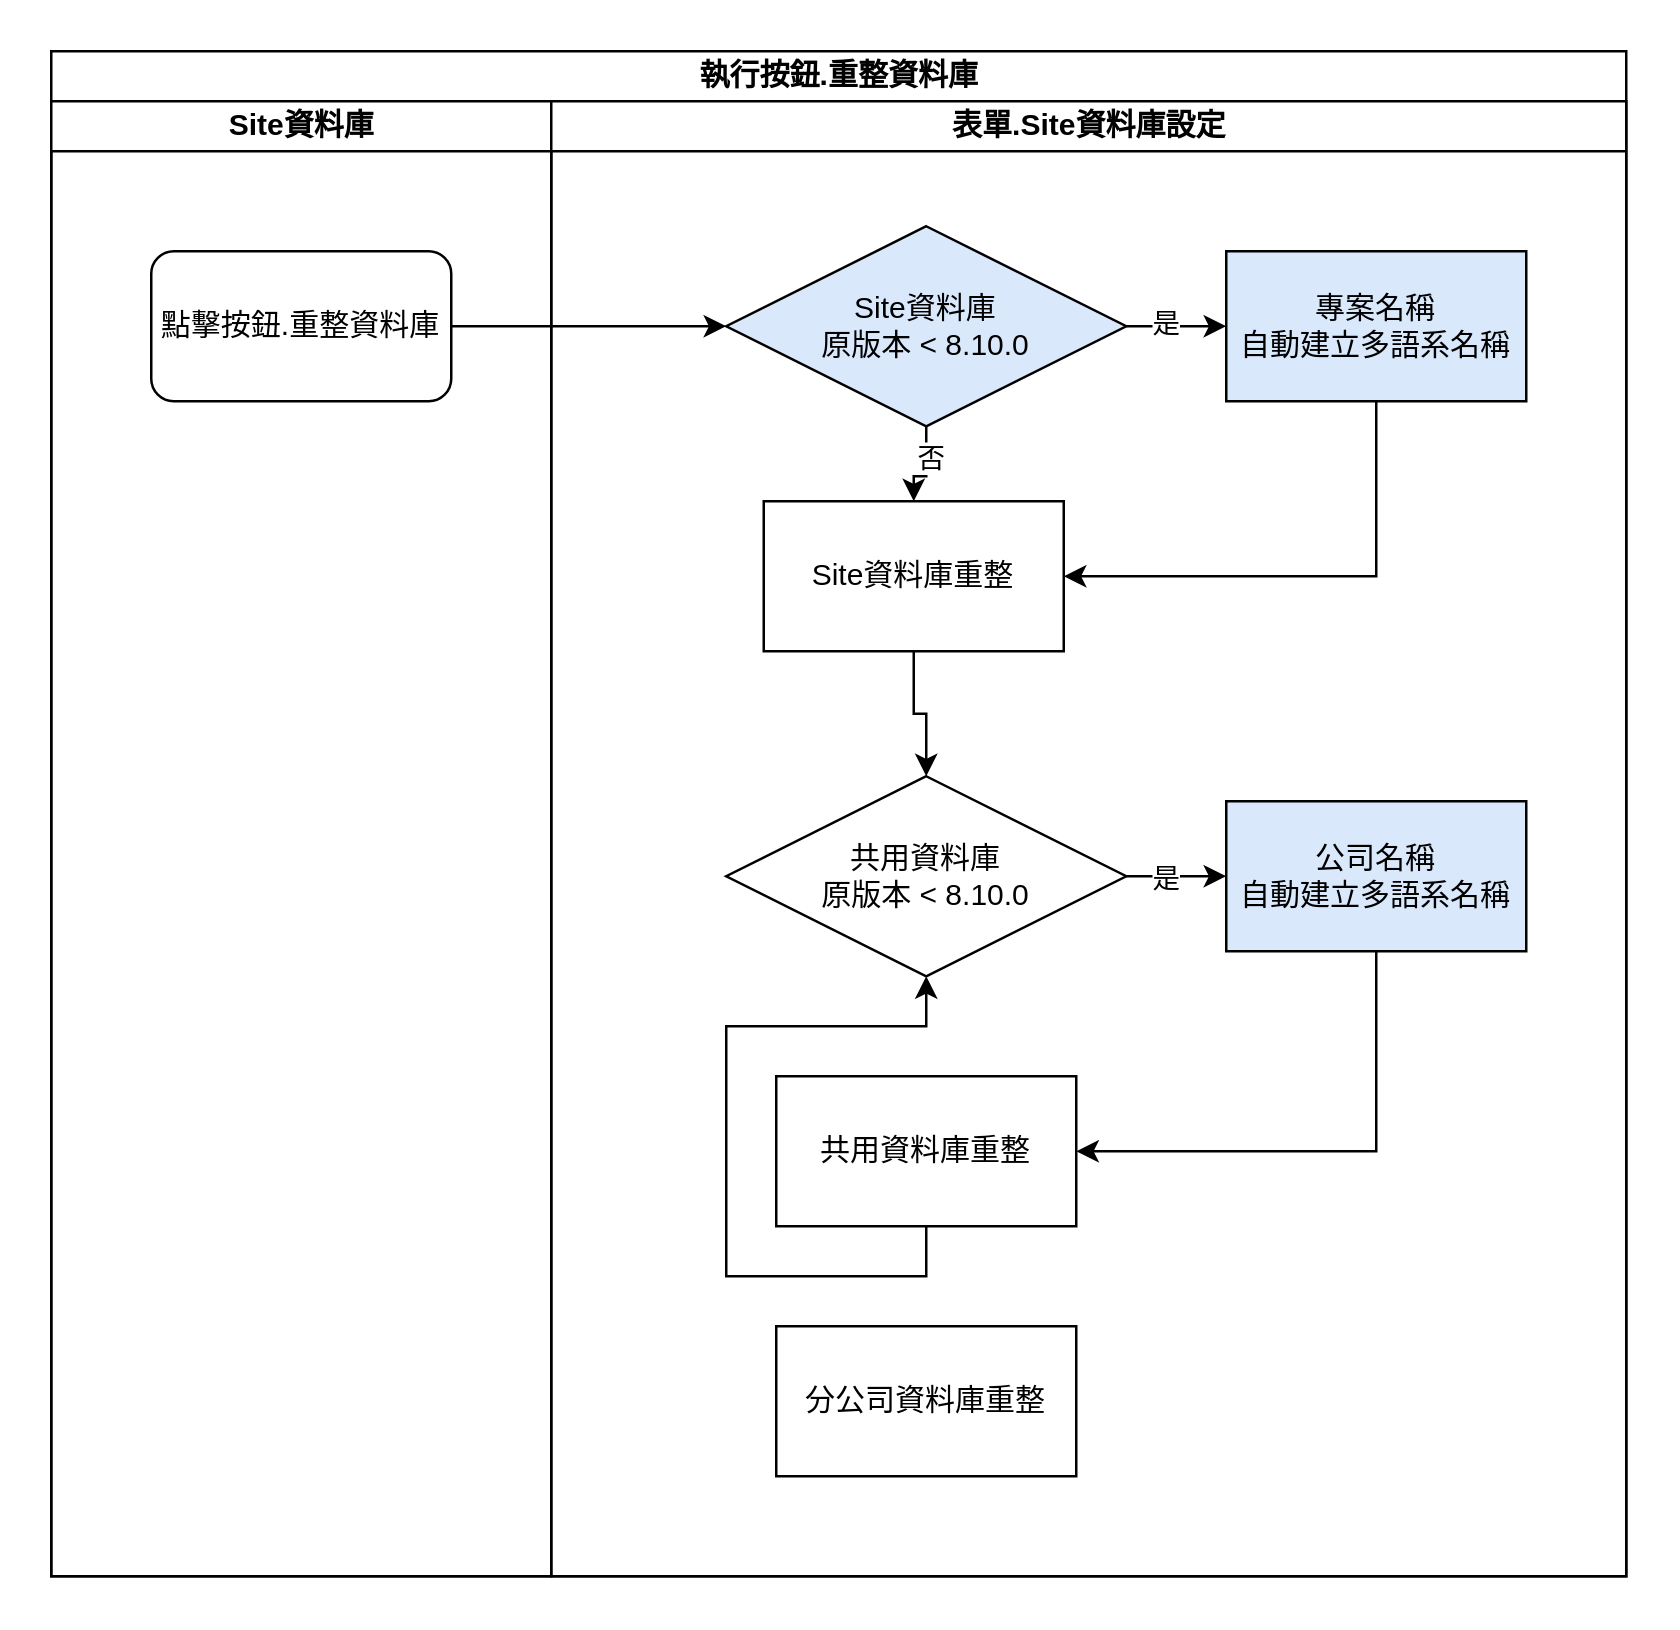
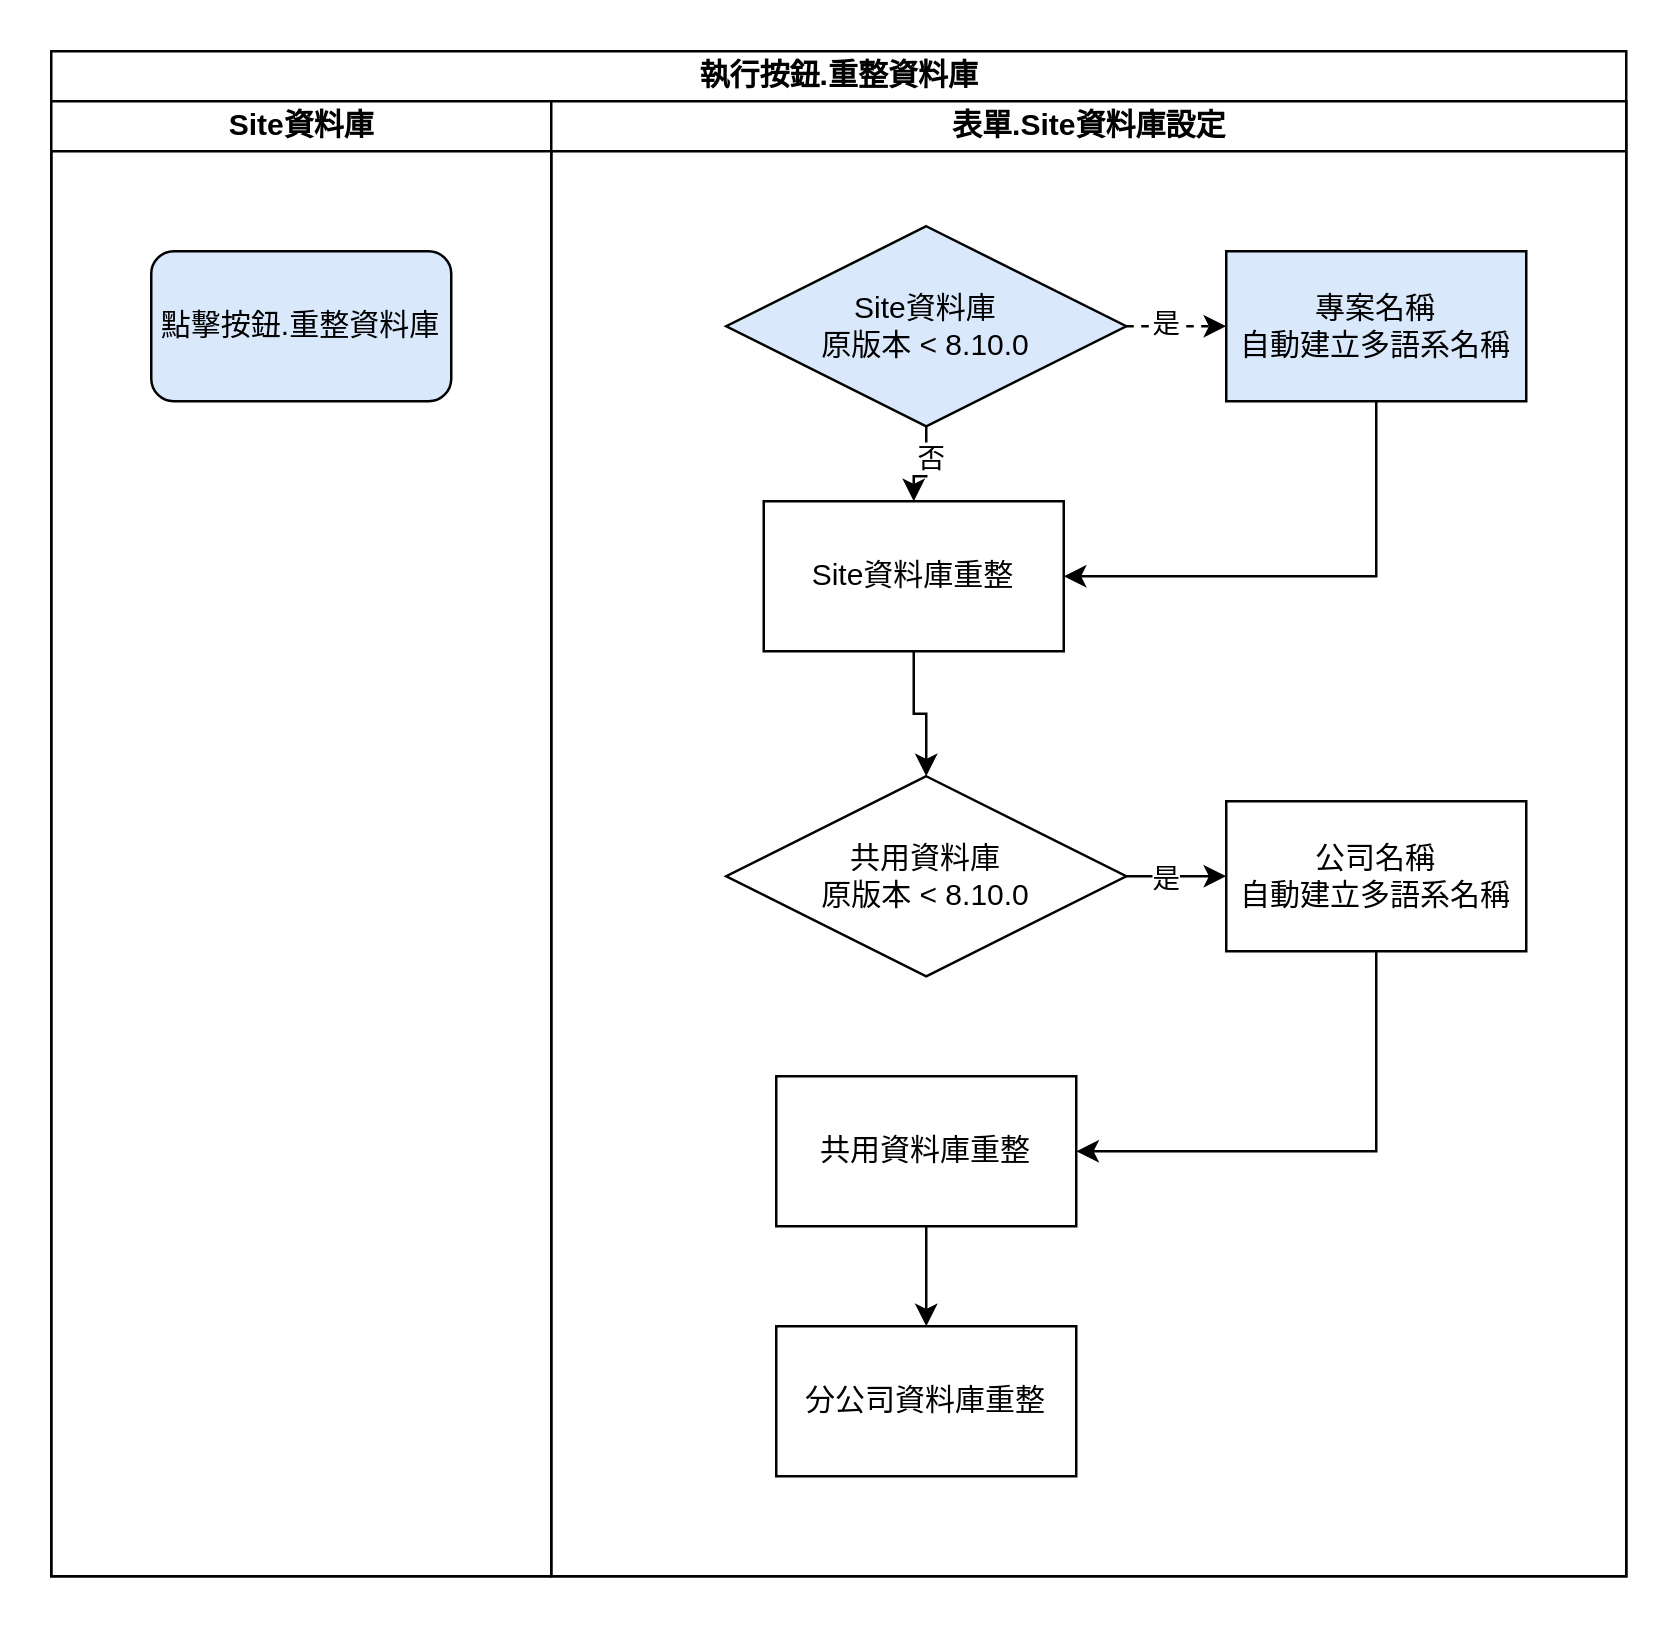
- <mxCell id="4" value="點擊按鈕.重整資料庫" style="rounded=1;whiteSpace=wrap;html=1;" vertex="1" parent="3"><mxGeometry x="40" y="60" width="120" height="60" as="geometry" /></mxCell>
+ <mxCell id="4" value="點擊按鈕.重整資料庫" style="rounded=1;whiteSpace=wrap;html=1;fillColor=#dae8fc;" vertex="1" parent="3"><mxGeometry x="40" y="60" width="120" height="60" as="geometry" /></mxCell>
- <mxCell id="5" style="edgeStyle=orthogonalEdgeStyle;rounded=0;orthogonalLoop=1;jettySize=auto;html=1;exitX=1;exitY=0.5;exitDx=0;exitDy=0;entryX=0;entryY=0.5;entryDx=0;entryDy=0;" edge="1" parent="2" source="4" target="14"><mxGeometry relative="1" as="geometry" /></mxCell>
- <mxCell id="7" style="edgeStyle=orthogonalEdgeStyle;rounded=0;orthogonalLoop=1;jettySize=auto;html=1;exitX=1;exitY=0.5;exitDx=0;exitDy=0;entryX=0;entryY=0.5;entryDx=0;entryDy=0;" edge="1" parent="6" source="14" target="24"><mxGeometry relative="1" as="geometry"><mxPoint x="300" y="90" as="targetPoint" /></mxGeometry></mxCell>
+ <mxCell id="7" style="edgeStyle=orthogonalEdgeStyle;rounded=0;orthogonalLoop=1;jettySize=auto;html=1;exitX=1;exitY=0.5;exitDx=0;exitDy=0;entryX=0;entryY=0.5;entryDx=0;entryDy=0;dashed=1;" edge="1" parent="6" source="14" target="24"><mxGeometry relative="1" as="geometry"><mxPoint x="300" y="90" as="targetPoint" /></mxGeometry></mxCell>
- <mxCell id="23" value="&lt;span&gt;公司名稱&lt;/span&gt;&lt;br&gt;&lt;span&gt;自動建立多語系名稱&lt;/span&gt;" style="rounded=0;whiteSpace=wrap;html=1;fillColor=#dae8fc;" vertex="1" parent="6"><mxGeometry x="270" y="280" width="120" height="60" as="geometry" /></mxCell>
+ <mxCell id="23" value="&lt;span&gt;公司名稱&lt;/span&gt;&lt;br&gt;&lt;span&gt;自動建立多語系名稱&lt;/span&gt;" style="rounded=0;whiteSpace=wrap;html=1;" vertex="1" parent="6"><mxGeometry x="270" y="280" width="120" height="60" as="geometry" /></mxCell>
- <mxCell id="16" style="edgeStyle=orthogonalEdgeStyle;rounded=0;orthogonalLoop=1;jettySize=auto;html=1;exitX=0.5;exitY=1;exitDx=0;exitDy=0;" edge="1" parent="6" source="20" target="19"><mxGeometry relative="1" as="geometry" /></mxCell>
+ <mxCell id="16" style="edgeStyle=orthogonalEdgeStyle;rounded=0;orthogonalLoop=1;jettySize=auto;html=1;exitX=0.5;exitY=1;exitDx=0;exitDy=0;" edge="1" parent="6" source="20" target="21"><mxGeometry relative="1" as="geometry" /></mxCell>
